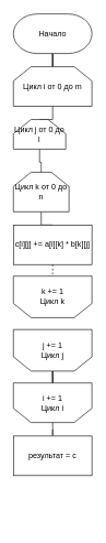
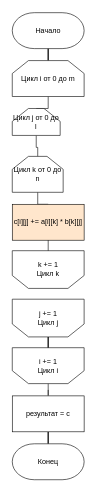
- <mxCell id="11" value="c[i][j] += a[i][k] * b[k][j]" style="rounded=0;whiteSpace=wrap;html=1;shadow=0;strokeWidth=1;" parent="1" vertex="1"><mxGeometry x="20" y="340" width="120" height="60" as="geometry" /></mxCell>
+ <mxCell id="11" value="c[i][j] += a[i][k] * b[k][j]" style="rounded=0;whiteSpace=wrap;html=1;shadow=0;strokeWidth=1;fillColor=#ffe6cc;" parent="1" vertex="1"><mxGeometry x="20" y="340" width="120" height="60" as="geometry" /></mxCell>
- <mxCell id="16" style="edgeStyle=orthogonalEdgeStyle;rounded=0;orthogonalLoop=1;jettySize=auto;html=1;entryX=0.5;entryY=1;entryDx=0;entryDy=0;endArrow=none;endFill=0;exitX=0.5;exitY=1;exitDx=0;exitDy=0;dashed=1;" parent="1" source="11" target="4" edge="1"><mxGeometry relative="1" as="geometry"><mxPoint x="190" y="330" as="sourcePoint" /><mxPoint x="90.111" y="350" as="targetPoint" /></mxGeometry></mxCell>
+ <mxCell id="16" style="edgeStyle=orthogonalEdgeStyle;rounded=0;orthogonalLoop=1;jettySize=auto;html=1;entryX=0.5;entryY=1;entryDx=0;entryDy=0;endArrow=none;endFill=0;exitX=0.5;exitY=1;exitDx=0;exitDy=0;" parent="1" source="11" target="4" edge="1"><mxGeometry relative="1" as="geometry"><mxPoint x="190" y="330" as="sourcePoint" /><mxPoint x="90.111" y="350" as="targetPoint" /></mxGeometry></mxCell>
+ <mxCell id="17" style="edgeStyle=orthogonalEdgeStyle;rounded=0;orthogonalLoop=1;jettySize=auto;html=1;entryX=0.5;entryY=0;entryDx=0;entryDy=0;entryPerimeter=0;endArrow=none;endFill=0;" parent="1" source="18" target="19" edge="1"><mxGeometry relative="1" as="geometry" /></mxCell>
+ <mxCell id="19" value="Конец" style="strokeWidth=1;html=1;shape=mxgraph.flowchart.terminator;whiteSpace=wrap;" parent="1" vertex="1"><mxGeometry x="20" y="740" width="120" height="60" as="geometry" /></mxCell>
